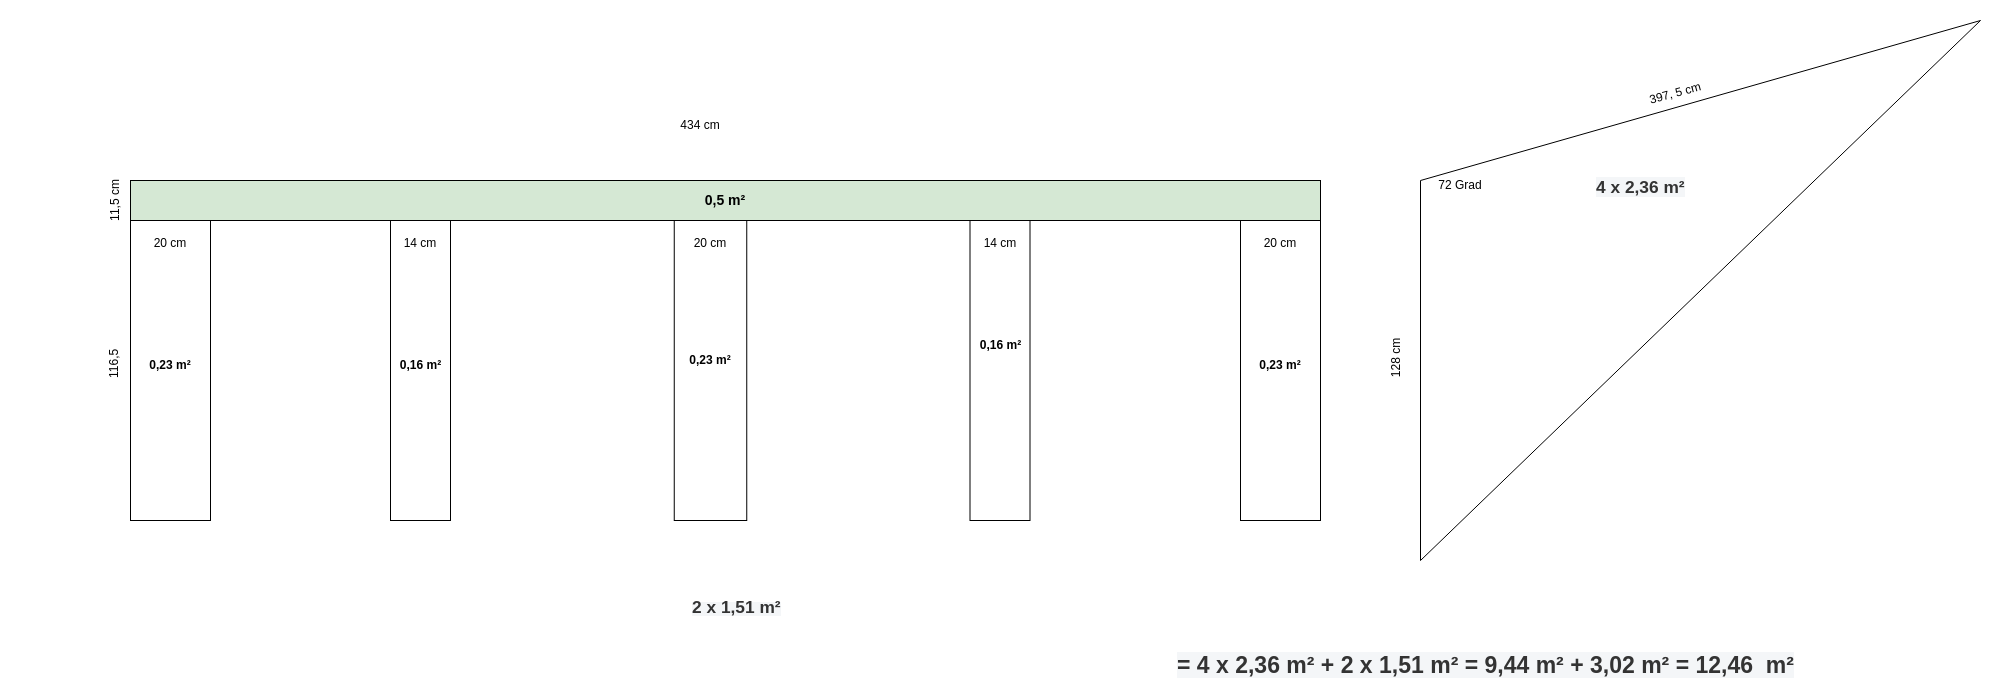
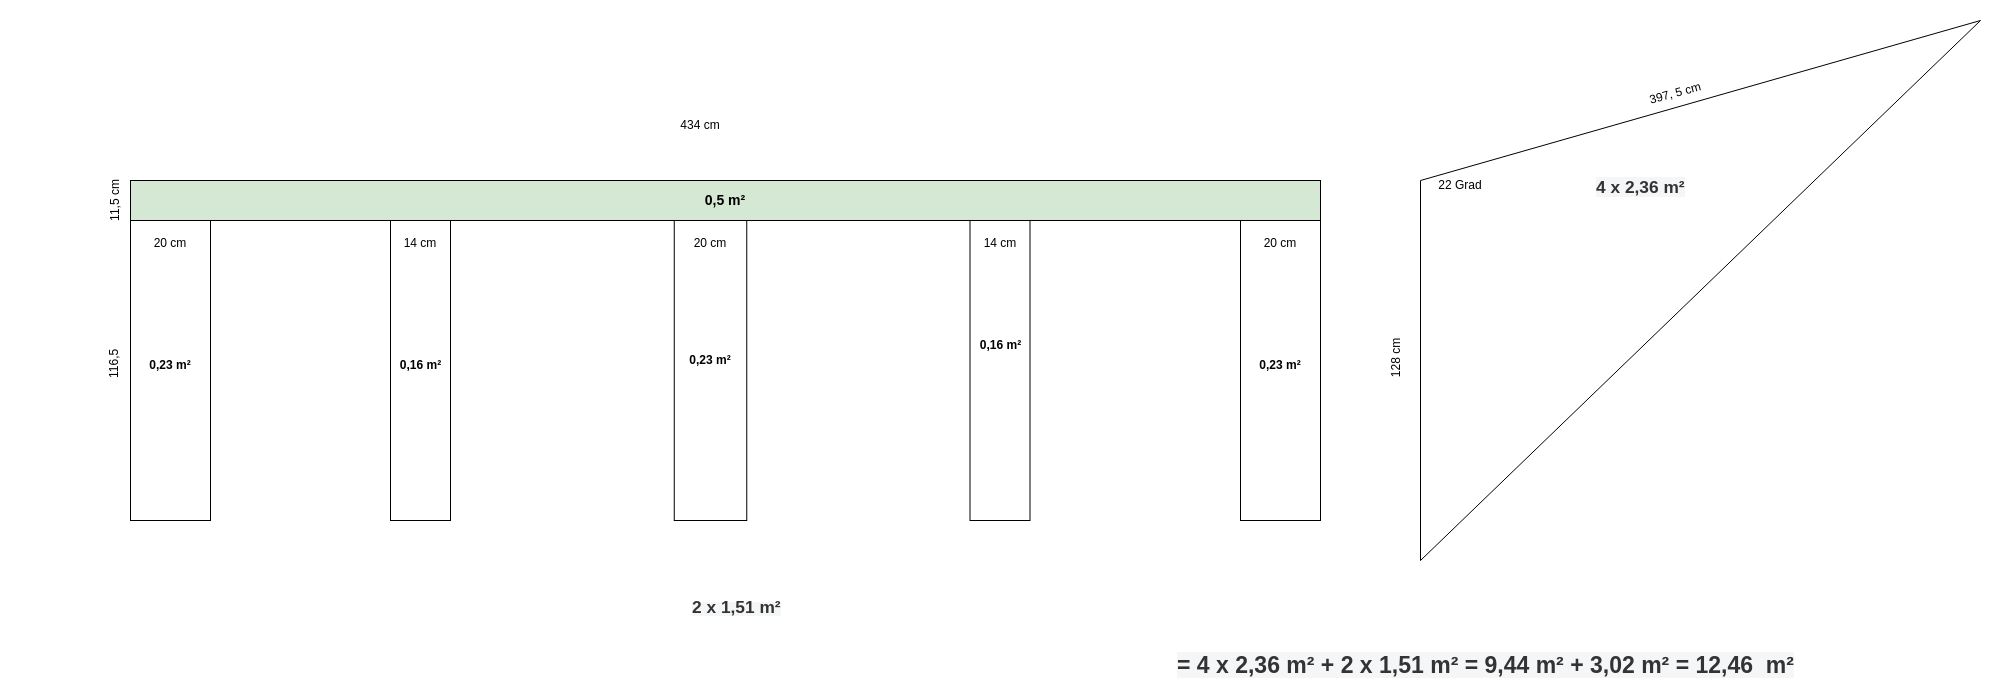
- <mxCell id="21" value="72 Grad" style="text;html=1;align=center;verticalAlign=middle;whiteSpace=wrap;rounded=0;" vertex="1" parent="1"><mxGeometry x="1430" y="170" width="60" height="30" as="geometry" /></mxCell>
+ <mxCell id="21" value="22 Grad" style="text;html=1;align=center;verticalAlign=middle;whiteSpace=wrap;rounded=0;" vertex="1" parent="1"><mxGeometry x="1430" y="170" width="60" height="30" as="geometry" /></mxCell>
